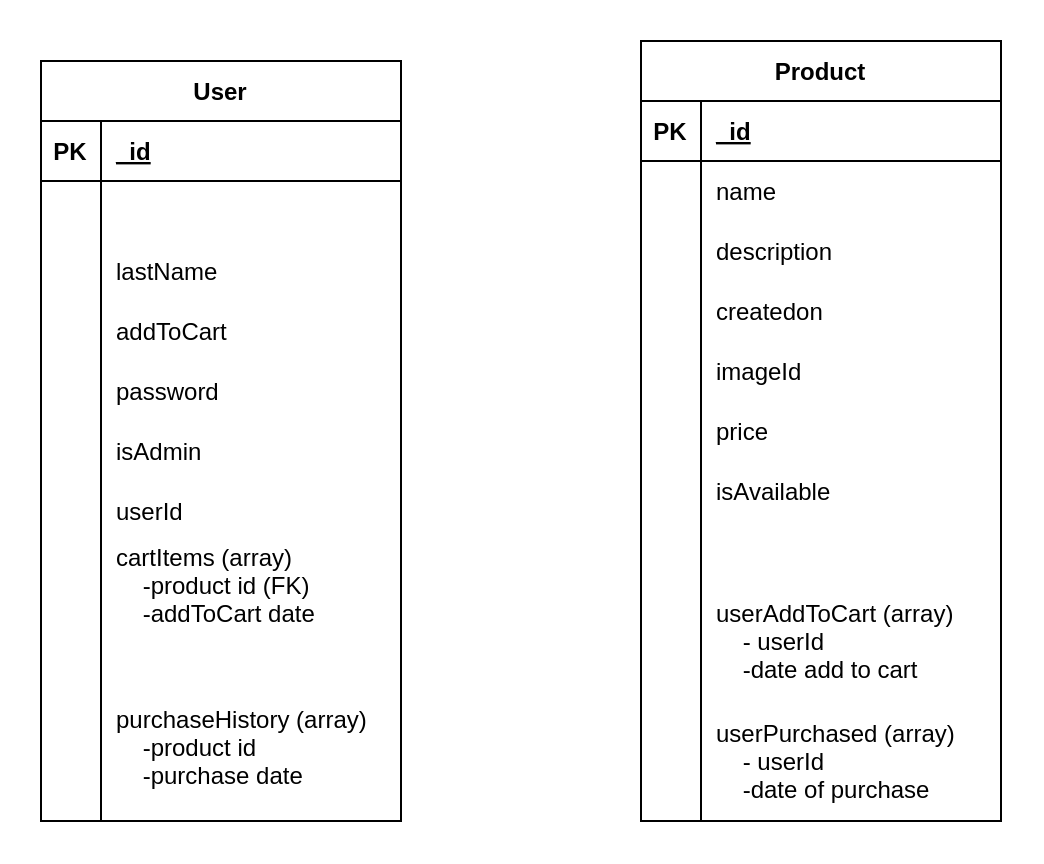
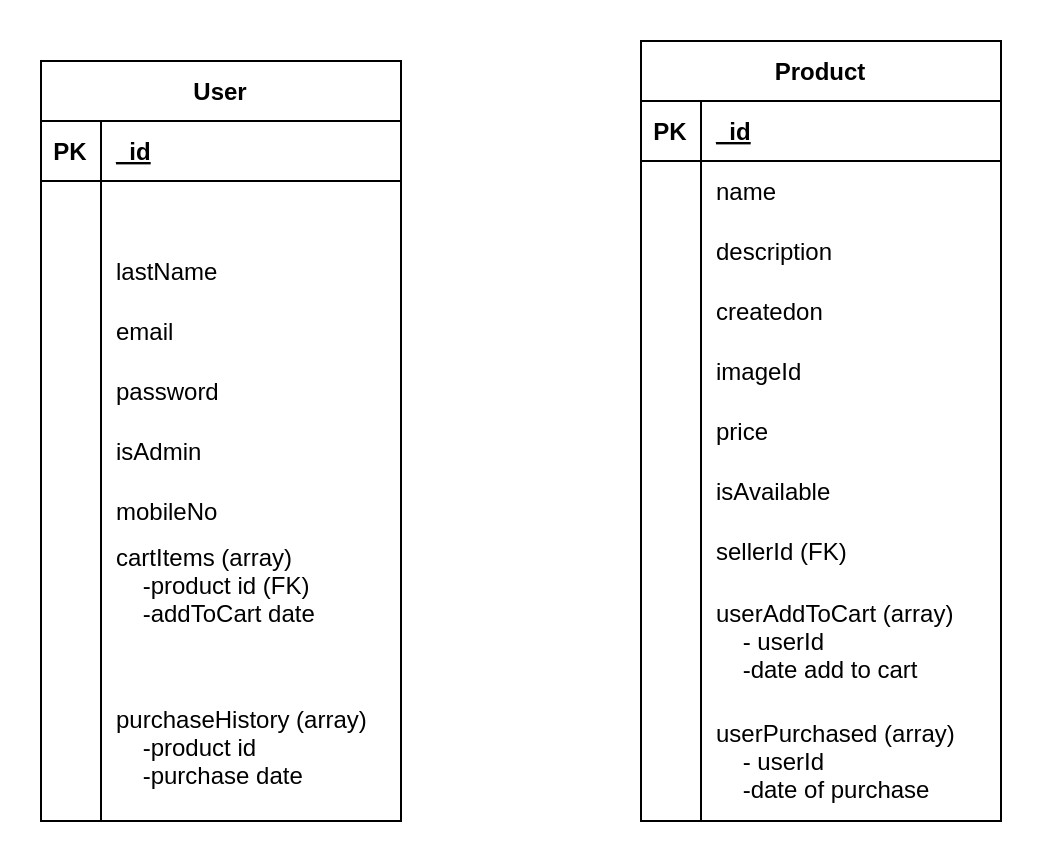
- <mxCell id="13" value="addToCart" style="shape=partialRectangle;connectable=0;fillColor=none;top=0;left=0;bottom=0;right=0;align=left;spacingLeft=6;overflow=hidden;" vertex="1" parent="11"><mxGeometry x="30" width="150" height="30" as="geometry"><mxRectangle width="150" height="30" as="alternateBounds" /></mxGeometry></mxCell>
+ <mxCell id="13" value="email" style="shape=partialRectangle;connectable=0;fillColor=none;top=0;left=0;bottom=0;right=0;align=left;spacingLeft=6;overflow=hidden;" vertex="1" parent="11"><mxGeometry x="30" width="150" height="30" as="geometry"><mxRectangle width="150" height="30" as="alternateBounds" /></mxGeometry></mxCell>
- <mxCell id="22" value="userId" style="shape=partialRectangle;connectable=0;fillColor=none;top=0;left=0;bottom=0;right=0;align=left;spacingLeft=6;overflow=hidden;" vertex="1" parent="20"><mxGeometry x="30" width="150" height="30" as="geometry"><mxRectangle width="150" height="30" as="alternateBounds" /></mxGeometry></mxCell>
+ <mxCell id="22" value="mobileNo" style="shape=partialRectangle;connectable=0;fillColor=none;top=0;left=0;bottom=0;right=0;align=left;spacingLeft=6;overflow=hidden;" vertex="1" parent="20"><mxGeometry x="30" width="150" height="30" as="geometry"><mxRectangle width="150" height="30" as="alternateBounds" /></mxGeometry></mxCell>
+ <mxCell id="55" value="sellerId (FK)" style="shape=partialRectangle;connectable=0;fillColor=none;top=0;left=0;bottom=0;right=0;align=left;spacingLeft=6;overflow=hidden;" vertex="1" parent="53"><mxGeometry x="30" width="150" height="30" as="geometry"><mxRectangle width="150" height="30" as="alternateBounds" /></mxGeometry></mxCell>
